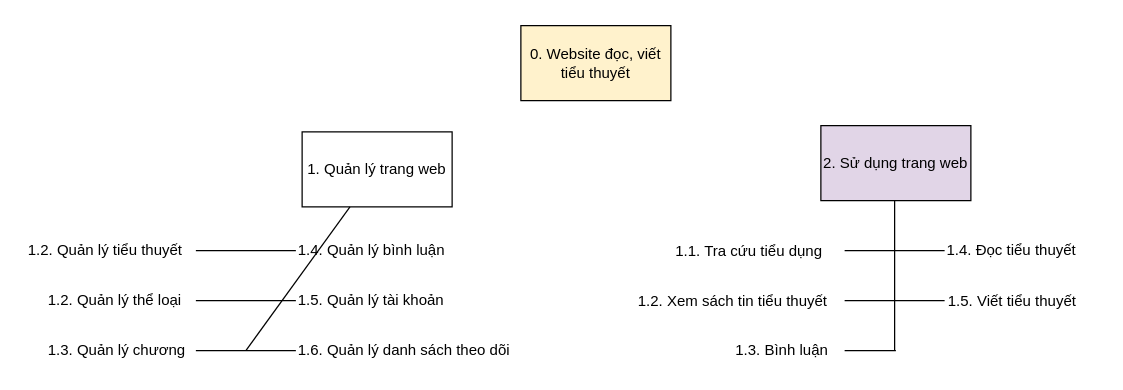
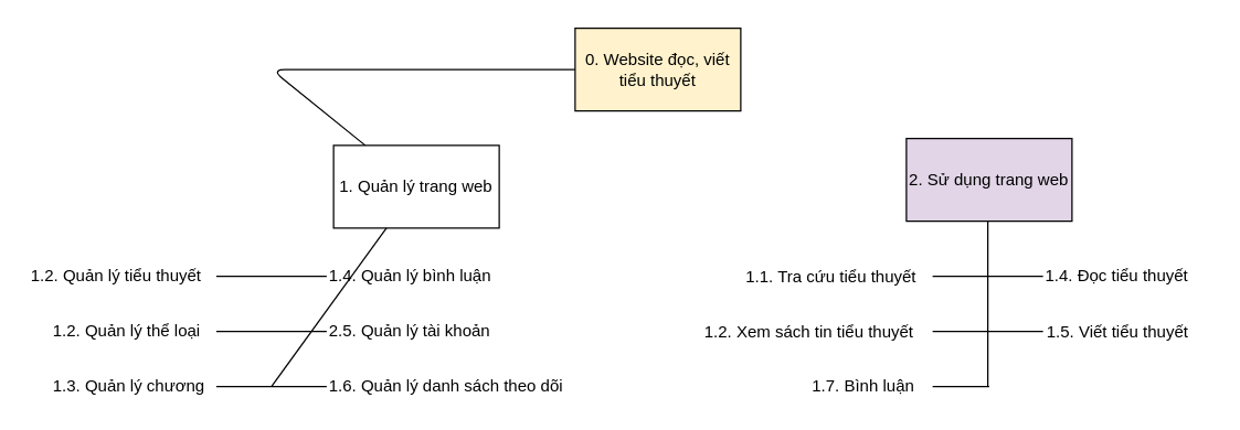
+ <mxCell id="9" value="" style="endArrow=none;html=1;" edge="1" parent="1" source="3" target="2"><mxGeometry width="50" height="50" relative="1" as="geometry"><mxPoint x="136" y="550" as="sourcePoint" /><mxPoint x="186" y="500" as="targetPoint" /><Array as="points"><mxPoint x="196" y="50" /></Array></mxGeometry></mxCell>
- <mxCell id="20" value="1.1. Tra cứu tiểu dụng" style="text;html=1;resizable=0;points=[];autosize=1;align=left;verticalAlign=top;spacingTop=-4;" vertex="1" parent="1"><mxGeometry x="538" y="191" width="140" height="20" as="geometry" /></mxCell>
+ <mxCell id="20" value="1.1. Tra cứu tiểu thuyết" style="text;html=1;resizable=0;points=[];autosize=1;align=left;verticalAlign=top;spacingTop=-4;" vertex="1" parent="1"><mxGeometry x="538" y="191" width="140" height="20" as="geometry" /></mxCell>
- <mxCell id="14" value="1.5. Quản lý tài khoản" style="text;html=1;resizable=0;points=[];autosize=1;align=left;verticalAlign=top;spacingTop=-4;" vertex="1" parent="1"><mxGeometry x="236" y="230" width="130" height="20" as="geometry" /></mxCell>
+ <mxCell id="14" value="2.5. Quản lý tài khoản" style="text;html=1;resizable=0;points=[];autosize=1;align=left;verticalAlign=top;spacingTop=-4;" vertex="1" parent="1"><mxGeometry x="236" y="230" width="130" height="20" as="geometry" /></mxCell>
- <mxCell id="22" value="1.3. Bình luận" style="text;html=1;resizable=0;points=[];autosize=1;align=left;verticalAlign=top;spacingTop=-4;" vertex="1" parent="1"><mxGeometry x="586" y="270" width="90" height="20" as="geometry" /></mxCell>
+ <mxCell id="22" value="1.7. Bình luận" style="text;html=1;resizable=0;points=[];autosize=1;align=left;verticalAlign=top;spacingTop=-4;" vertex="1" parent="1"><mxGeometry x="586" y="270" width="90" height="20" as="geometry" /></mxCell>
